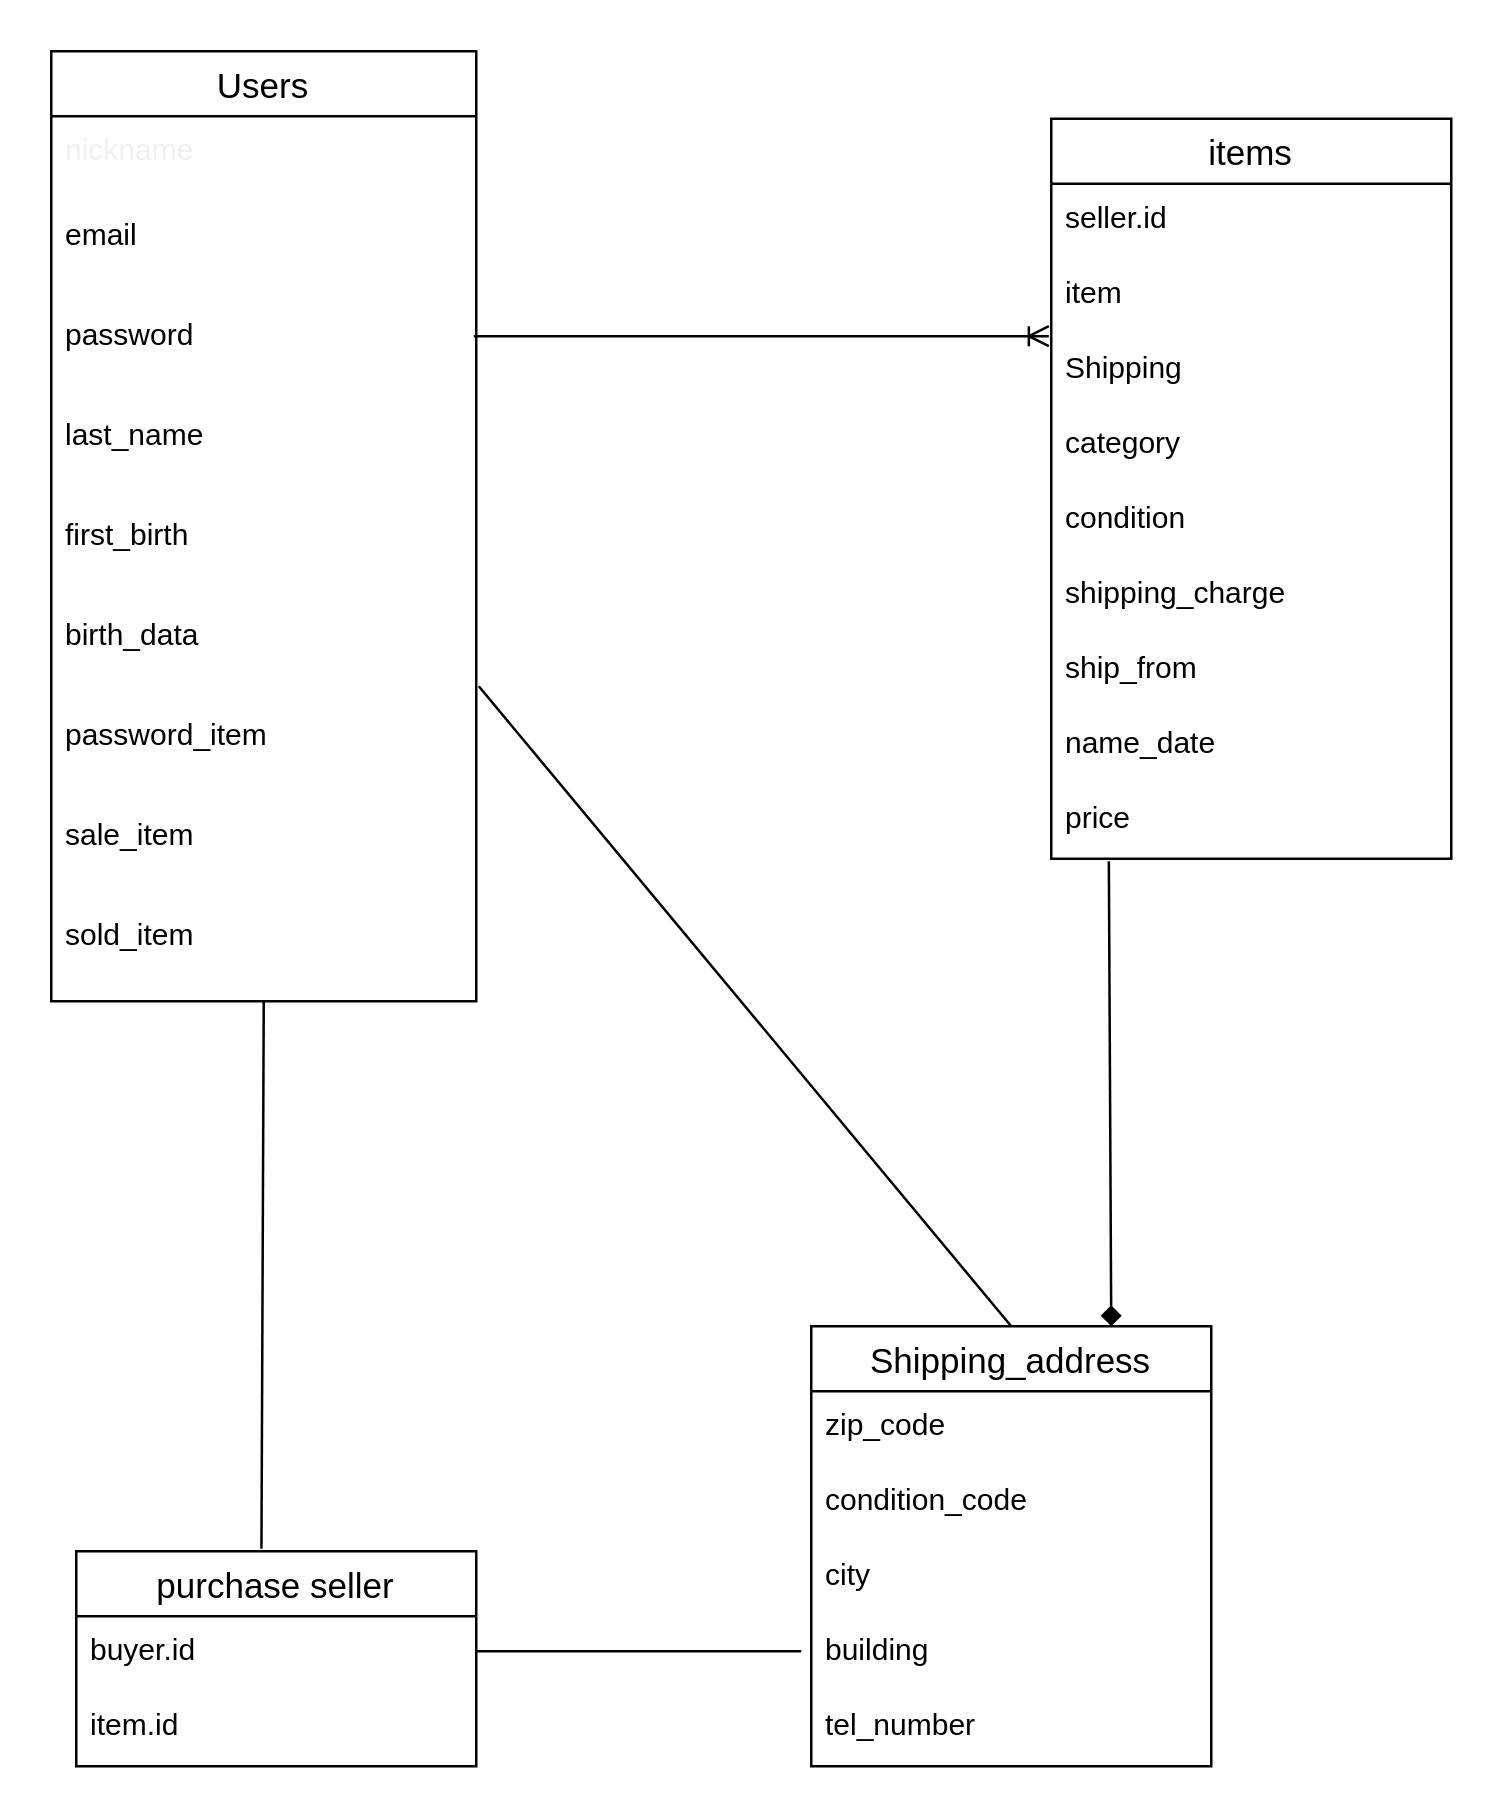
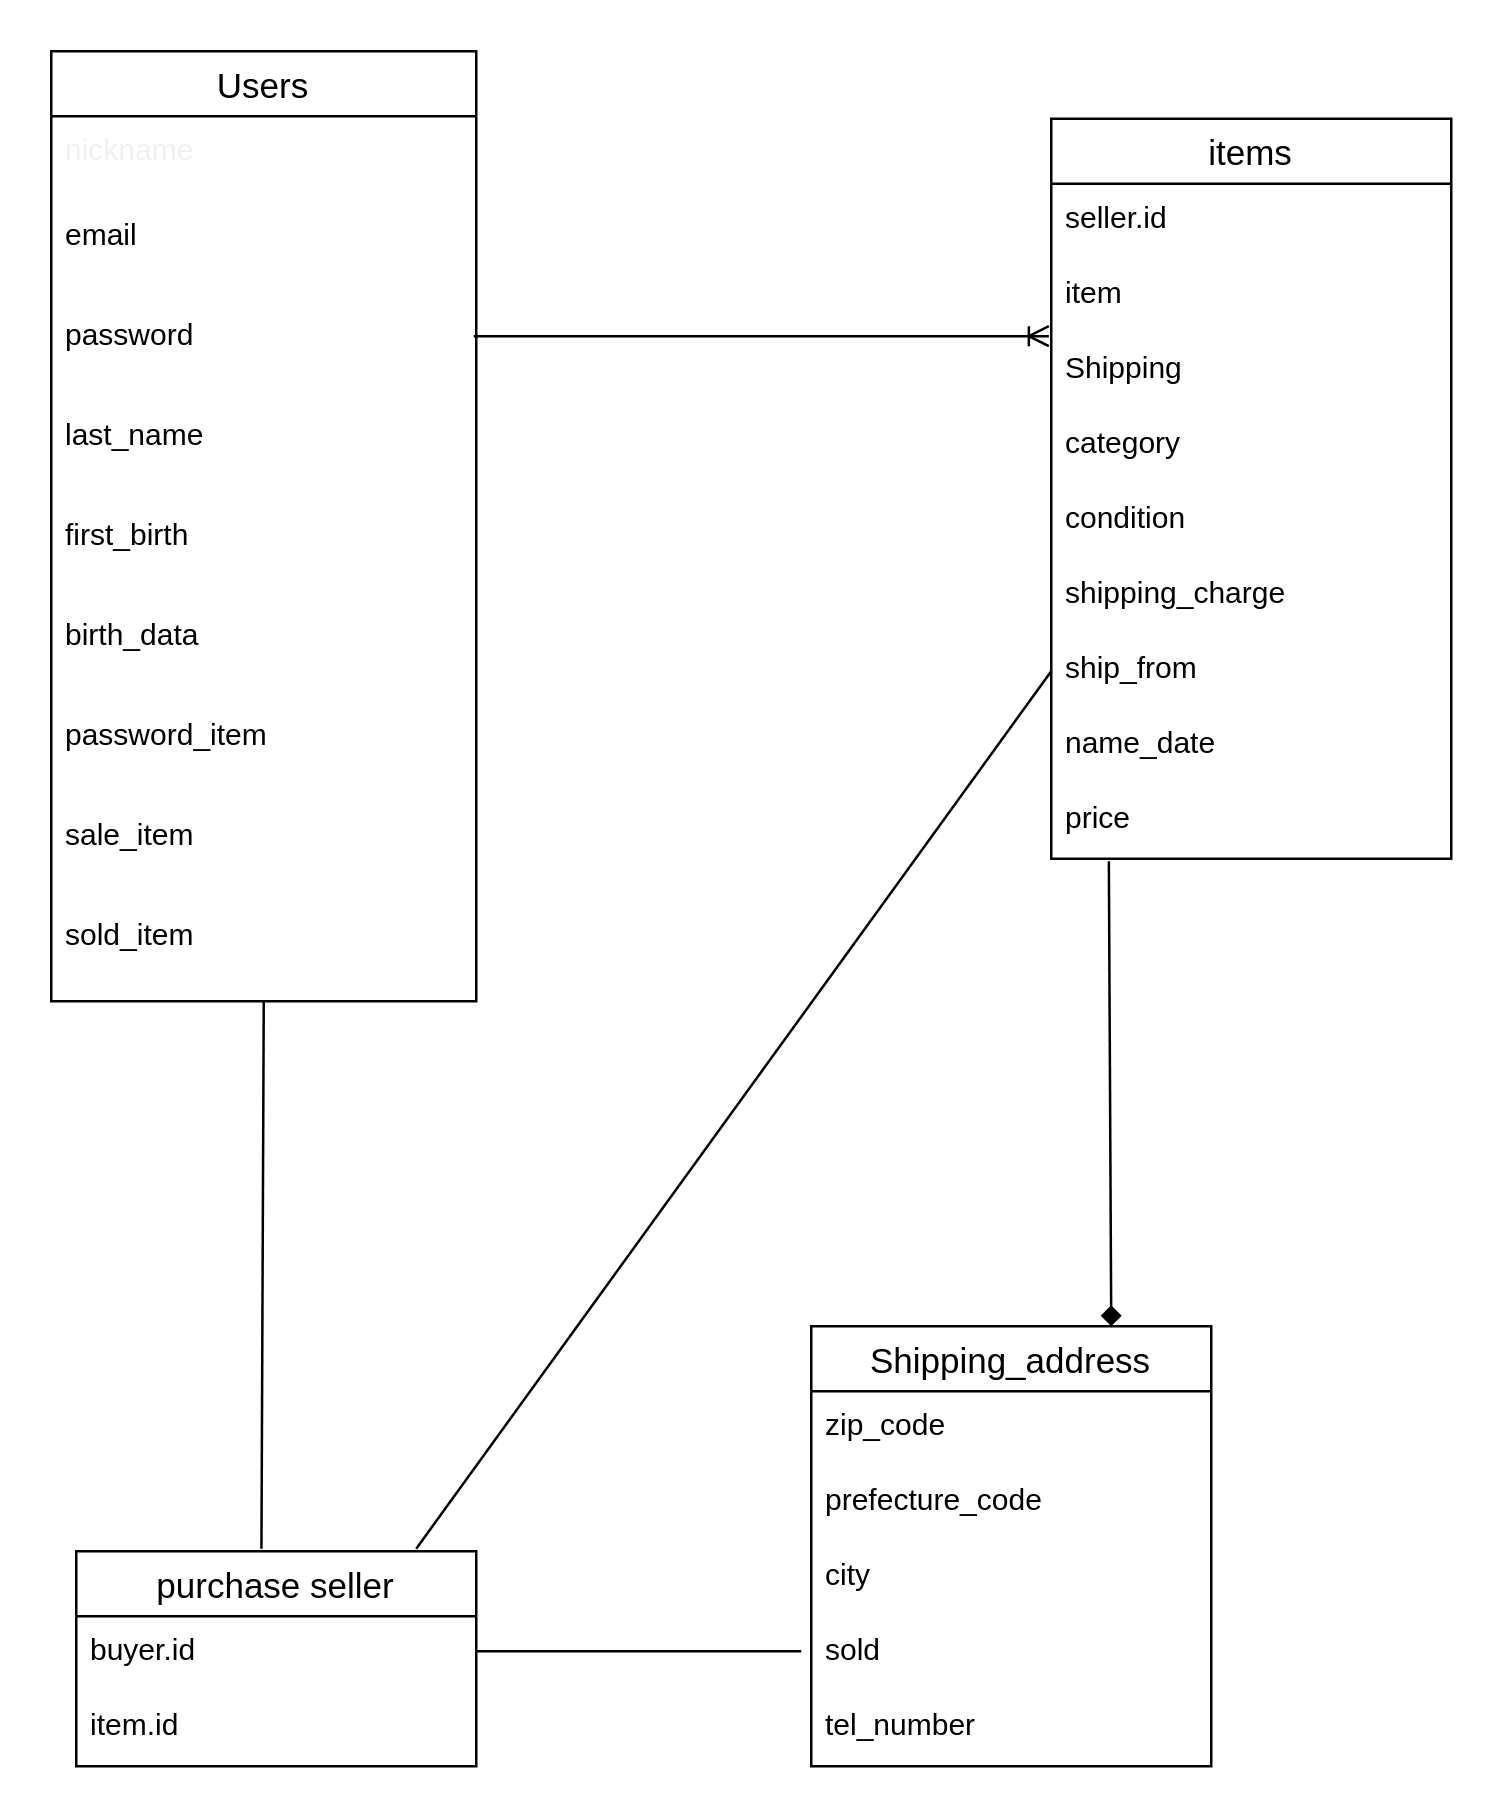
- <mxCell id="34" value="" style="endArrow=none;html=1;rounded=0;fontColor=#F0F0F0;entryX=0.5;entryY=0;entryDx=0;entryDy=0;exitX=1.006;exitY=0.85;exitDx=0;exitDy=0;exitPerimeter=0;" edge="1" parent="1" source="8" target="25"><mxGeometry relative="1" as="geometry"><mxPoint x="250" y="400" as="sourcePoint" /><mxPoint x="390" y="520" as="targetPoint" /></mxGeometry></mxCell>
+ <mxCell id="35" value="" style="endArrow=none;html=1;rounded=0;fontColor=#F0F0F0;entryX=0.85;entryY=-0.012;entryDx=0;entryDy=0;entryPerimeter=0;exitX=0;exitY=0.5;exitDx=0;exitDy=0;" edge="1" parent="1" source="19" target="22"><mxGeometry relative="1" as="geometry"><mxPoint x="250" y="400" as="sourcePoint" /><mxPoint x="410" y="400" as="targetPoint" /></mxGeometry></mxCell>
- <mxCell id="27" value="condition_code" style="text;strokeColor=none;fillColor=none;spacingLeft=4;spacingRight=4;overflow=hidden;rotatable=0;points=[[0,0.5],[1,0.5]];portConstraint=eastwest;fontSize=12;" vertex="1" parent="25"><mxGeometry y="56" width="160" height="30" as="geometry" /></mxCell>
+ <mxCell id="27" value="prefecture_code" style="text;strokeColor=none;fillColor=none;spacingLeft=4;spacingRight=4;overflow=hidden;rotatable=0;points=[[0,0.5],[1,0.5]];portConstraint=eastwest;fontSize=12;" vertex="1" parent="25"><mxGeometry y="56" width="160" height="30" as="geometry" /></mxCell>
- <mxCell id="29" value="building" style="text;strokeColor=none;fillColor=none;spacingLeft=4;spacingRight=4;overflow=hidden;rotatable=0;points=[[0,0.5],[1,0.5]];portConstraint=eastwest;fontSize=12;" vertex="1" parent="25"><mxGeometry y="116" width="160" height="30" as="geometry" /></mxCell>
+ <mxCell id="29" value="sold" style="text;strokeColor=none;fillColor=none;spacingLeft=4;spacingRight=4;overflow=hidden;rotatable=0;points=[[0,0.5],[1,0.5]];portConstraint=eastwest;fontSize=12;" vertex="1" parent="25"><mxGeometry y="116" width="160" height="30" as="geometry" /></mxCell>
